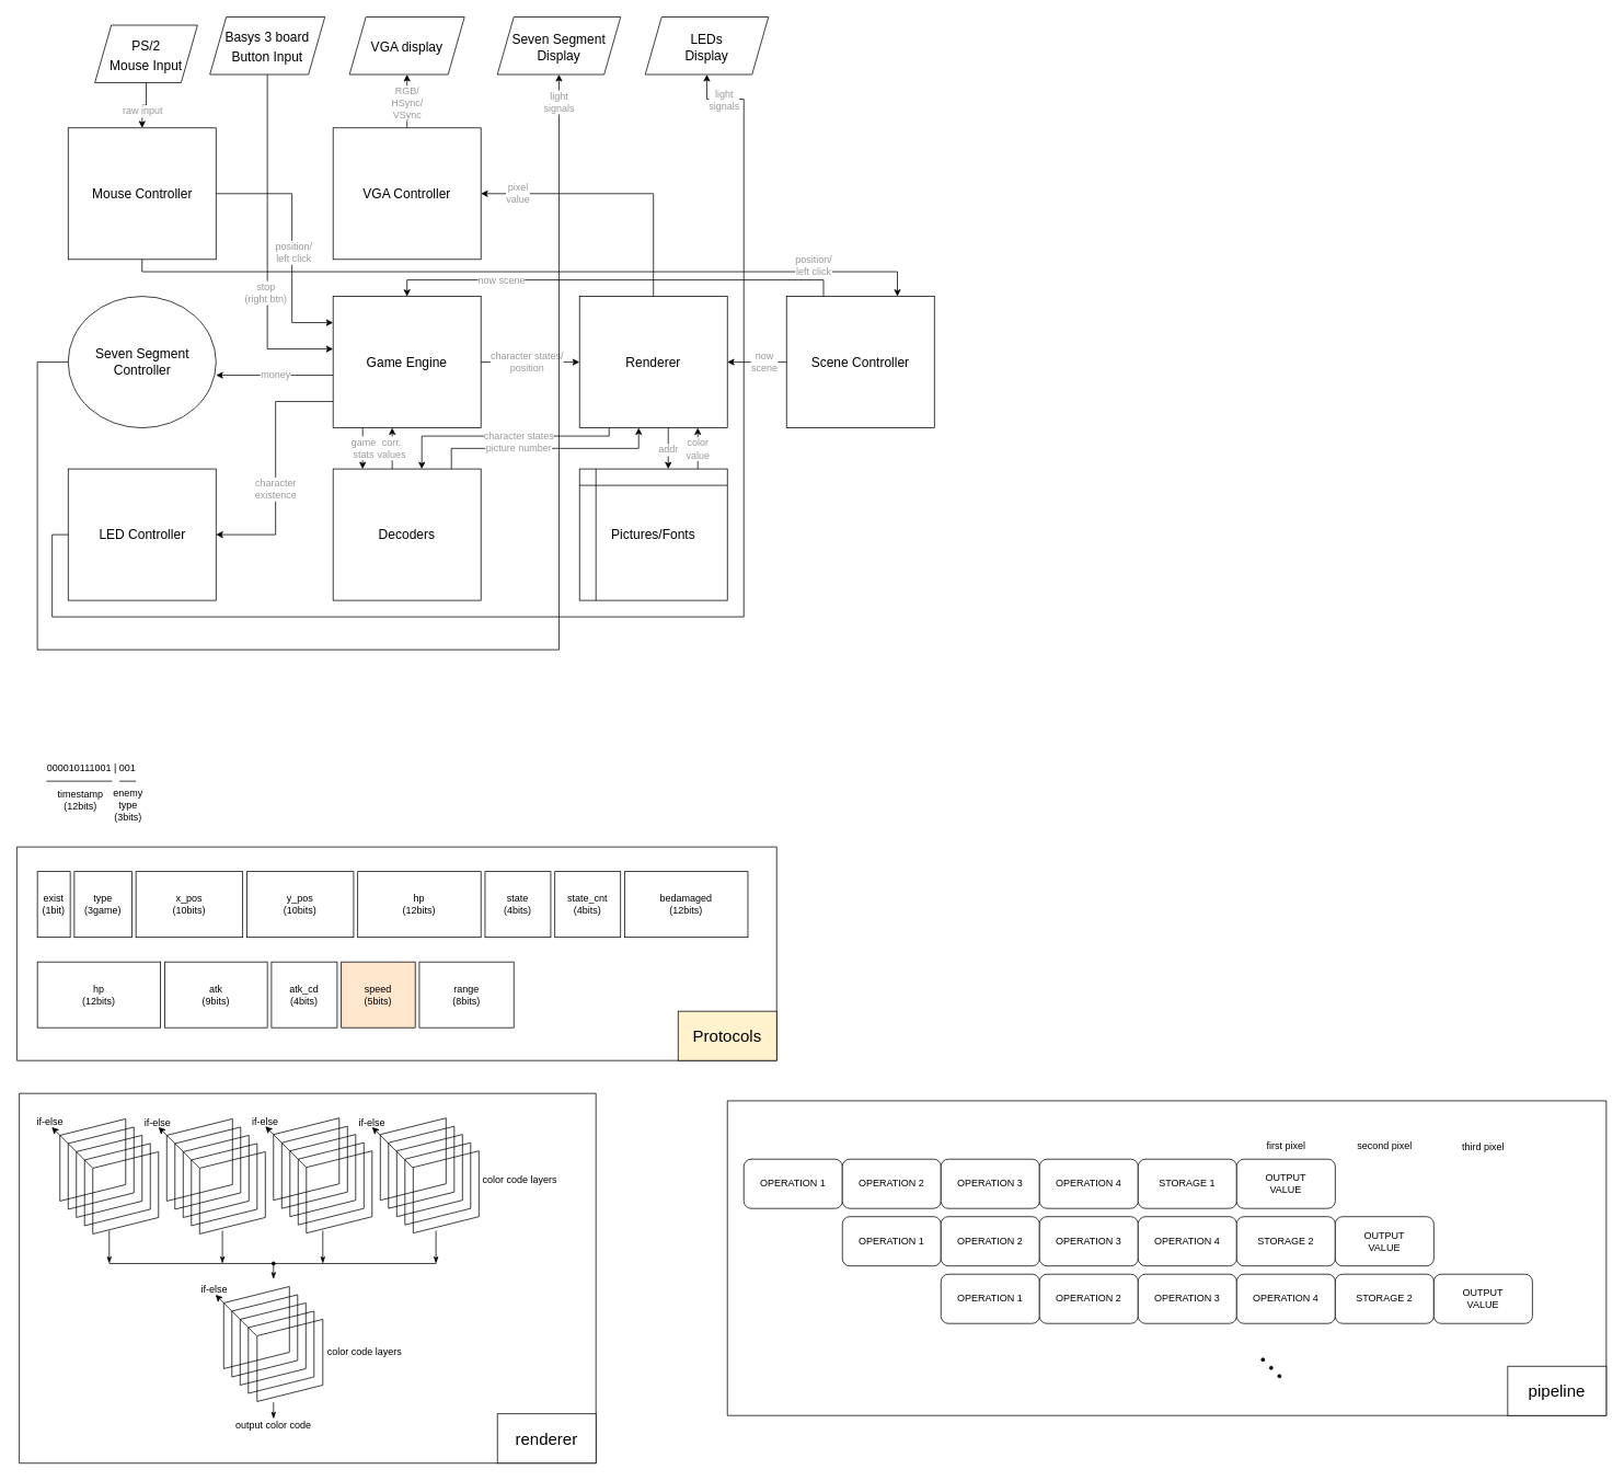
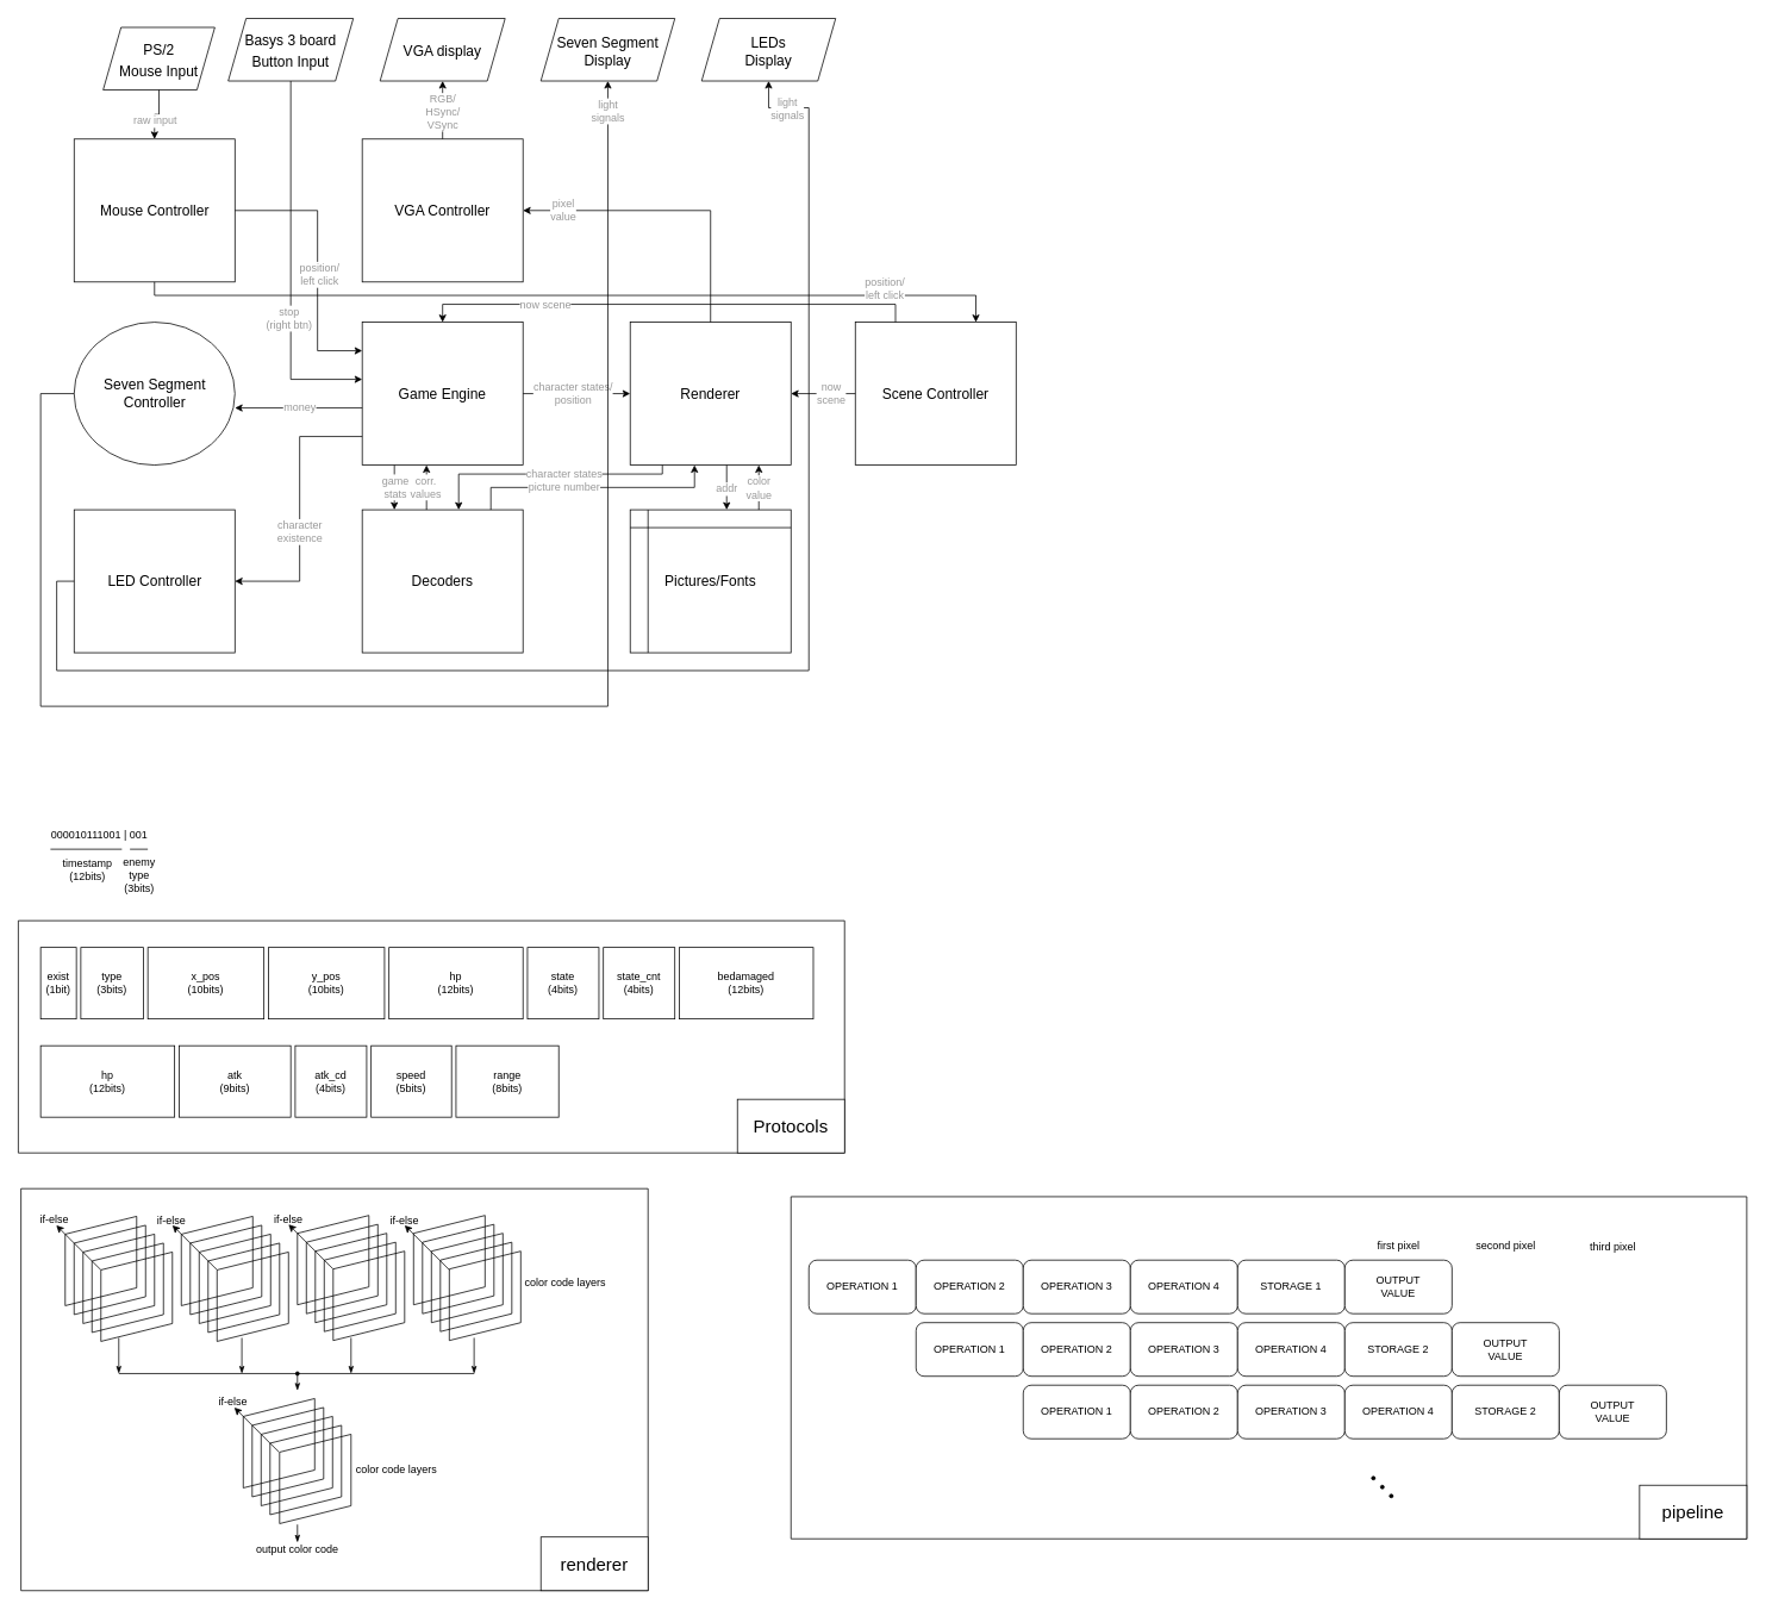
- <mxCell id="61" value="type&lt;div&gt;(3game)&lt;/div&gt;" style="rounded=0;whiteSpace=wrap;html=1;" vertex="1" parent="1"><mxGeometry x="90" y="1060" width="70" height="80" as="geometry" /></mxCell>
+ <mxCell id="61" value="type&lt;div&gt;(3bits)&lt;/div&gt;" style="rounded=0;whiteSpace=wrap;html=1;" vertex="1" parent="1"><mxGeometry x="90" y="1060" width="70" height="80" as="geometry" /></mxCell>
- <mxCell id="71" value="&lt;div&gt;speed&lt;/div&gt;&lt;div&gt;(5bits)&lt;/div&gt;" style="rounded=0;whiteSpace=wrap;html=1;fillColor=#ffe6cc;" vertex="1" parent="1"><mxGeometry x="415" y="1170" width="90" height="80" as="geometry" /></mxCell>
+ <mxCell id="71" value="&lt;div&gt;speed&lt;/div&gt;&lt;div&gt;(5bits)&lt;/div&gt;" style="rounded=0;whiteSpace=wrap;html=1;" vertex="1" parent="1"><mxGeometry x="415" y="1170" width="90" height="80" as="geometry" /></mxCell>
- <mxCell id="249" value="&lt;font style=&quot;font-size: 20px;&quot;&gt;Protocols&lt;/font&gt;" style="rounded=0;whiteSpace=wrap;html=1;fillColor=#fff2cc;" vertex="1" parent="248"><mxGeometry x="805" y="200" width="120" height="60" as="geometry" /></mxCell>
+ <mxCell id="249" value="&lt;font style=&quot;font-size: 20px;&quot;&gt;Protocols&lt;/font&gt;" style="rounded=0;whiteSpace=wrap;html=1;" vertex="1" parent="248"><mxGeometry x="805" y="200" width="120" height="60" as="geometry" /></mxCell>
